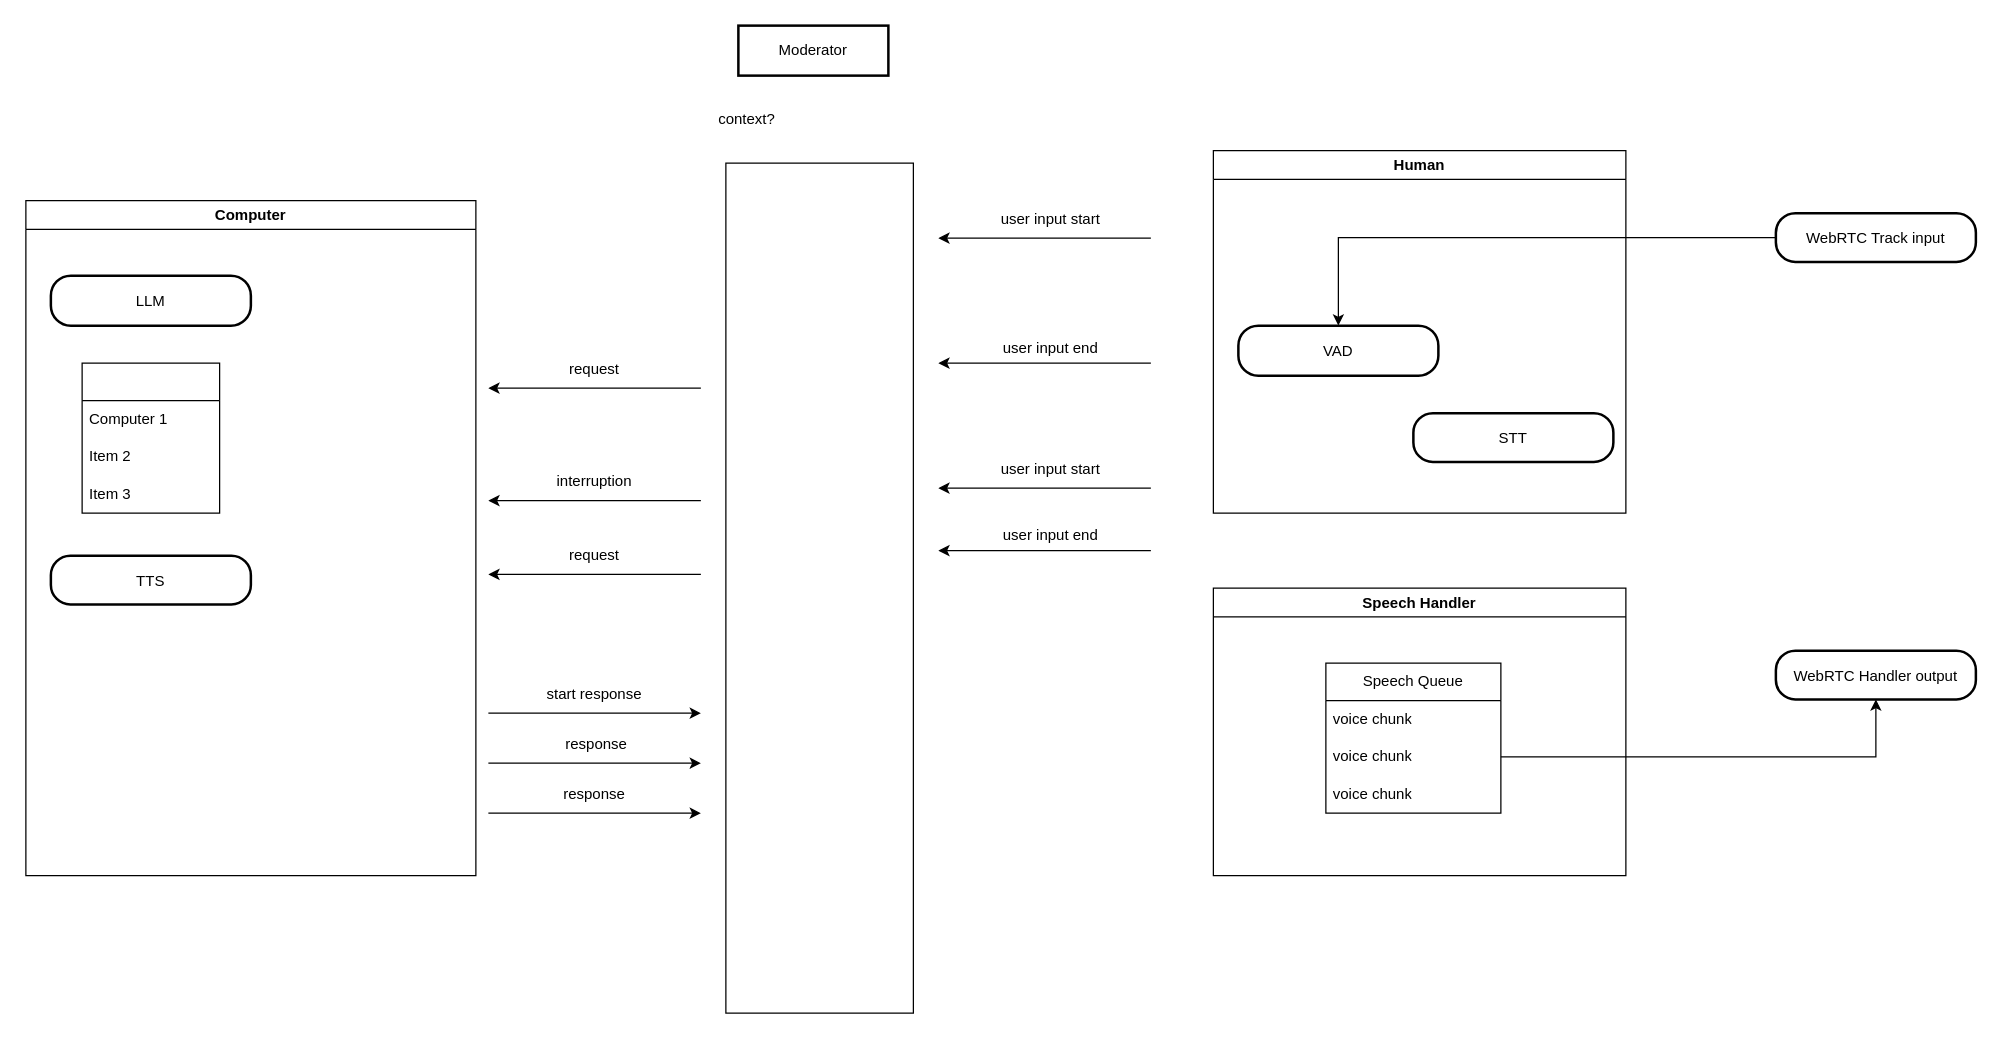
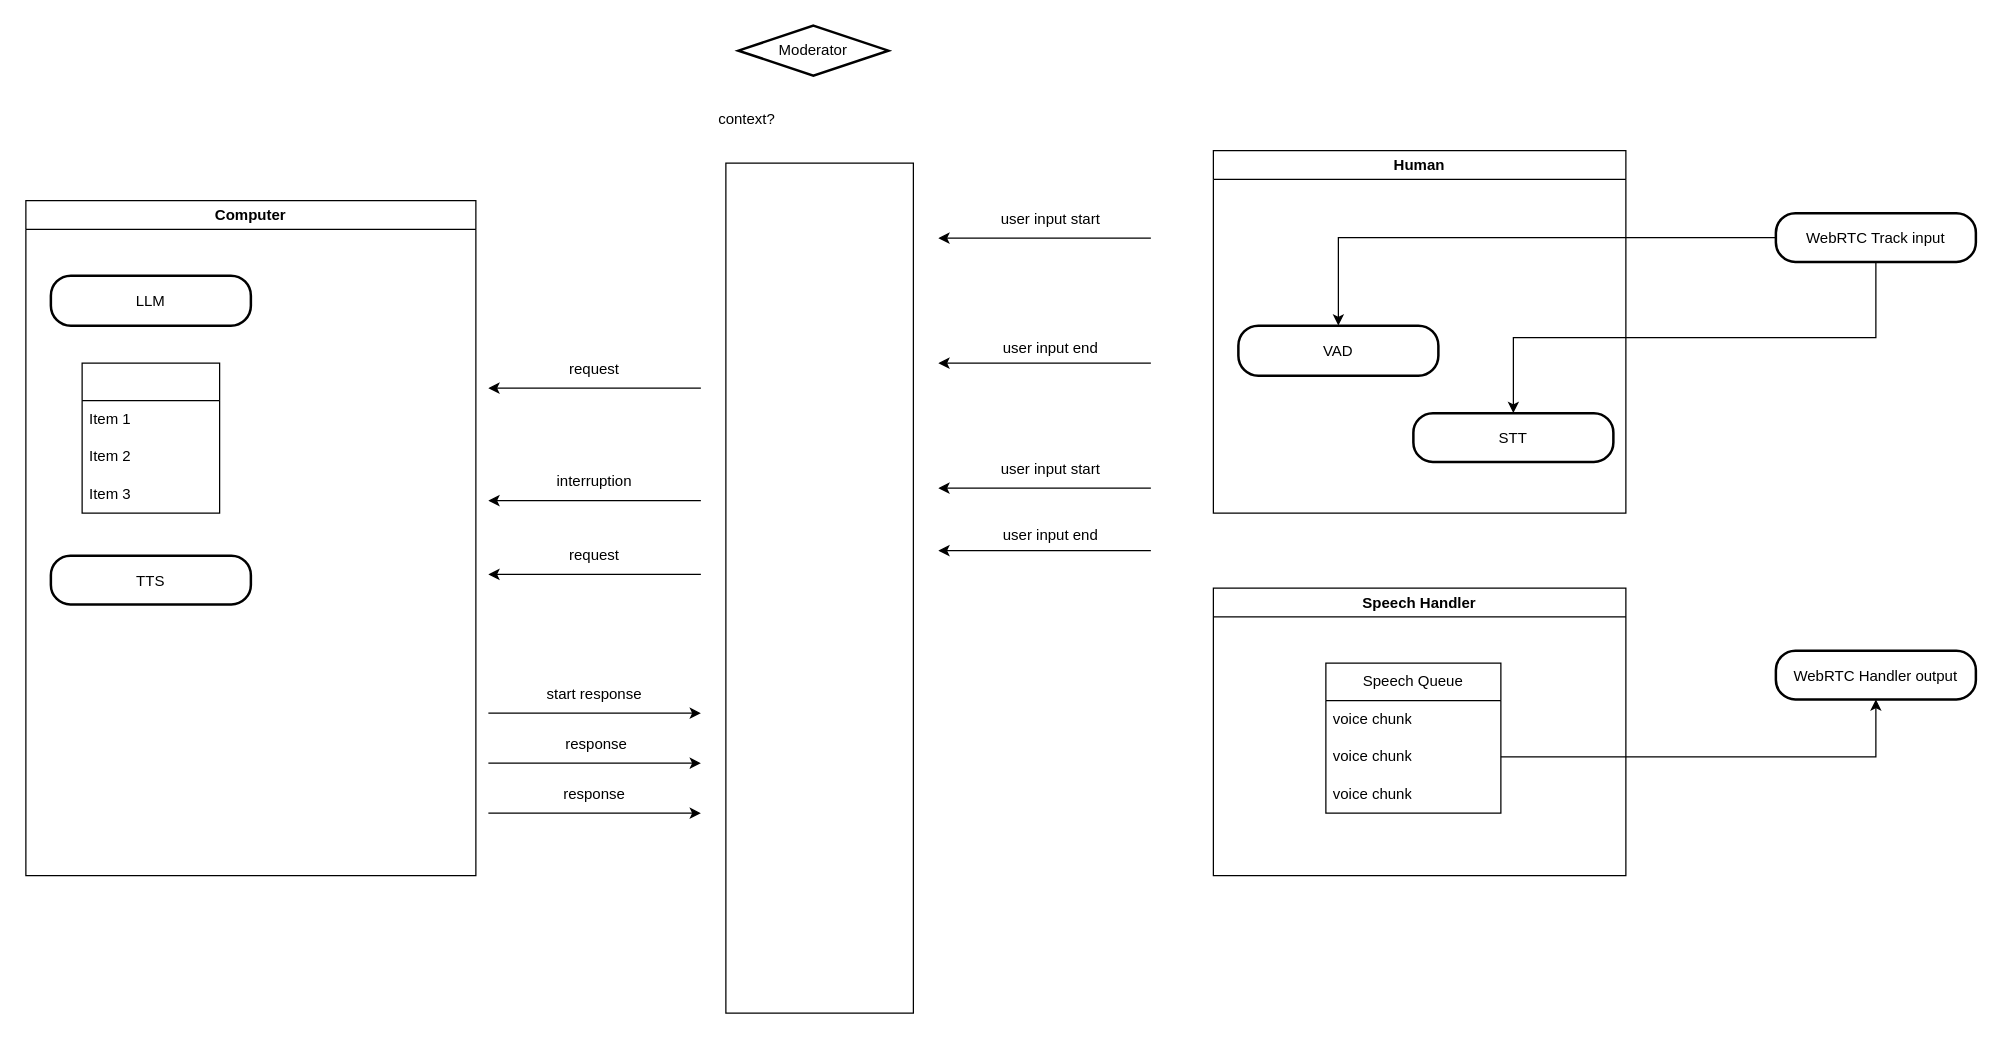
- <mxCell id="2" value="Moderator" style="whiteSpace=wrap;strokeWidth=2;" parent="1" vertex="1"><mxGeometry x="590" y="20" width="120" height="40" as="geometry" /></mxCell>
+ <mxCell id="2" value="Moderator" style="rhombus;whiteSpace=wrap;strokeWidth=2;" parent="1" vertex="1"><mxGeometry x="590" y="20" width="120" height="40" as="geometry" /></mxCell>
+ <mxCell id="38" style="edgeStyle=orthogonalEdgeStyle;rounded=0;orthogonalLoop=1;jettySize=auto;html=1;exitX=0.5;exitY=1;exitDx=0;exitDy=0;entryX=0.5;entryY=0;entryDx=0;entryDy=0;" edge="1" parent="1" source="36" target="5"><mxGeometry relative="1" as="geometry" /></mxCell>
- <mxCell id="10" value="Computer 1" style="text;strokeColor=none;fillColor=none;align=left;verticalAlign=middle;spacingLeft=4;spacingRight=4;overflow=hidden;points=[[0,0.5],[1,0.5]];portConstraint=eastwest;rotatable=0;whiteSpace=wrap;html=1;" vertex="1" parent="9"><mxGeometry y="30" width="110" height="30" as="geometry" /></mxCell>
+ <mxCell id="10" value="Item 1" style="text;strokeColor=none;fillColor=none;align=left;verticalAlign=middle;spacingLeft=4;spacingRight=4;overflow=hidden;points=[[0,0.5],[1,0.5]];portConstraint=eastwest;rotatable=0;whiteSpace=wrap;html=1;" vertex="1" parent="9"><mxGeometry y="30" width="110" height="30" as="geometry" /></mxCell>
